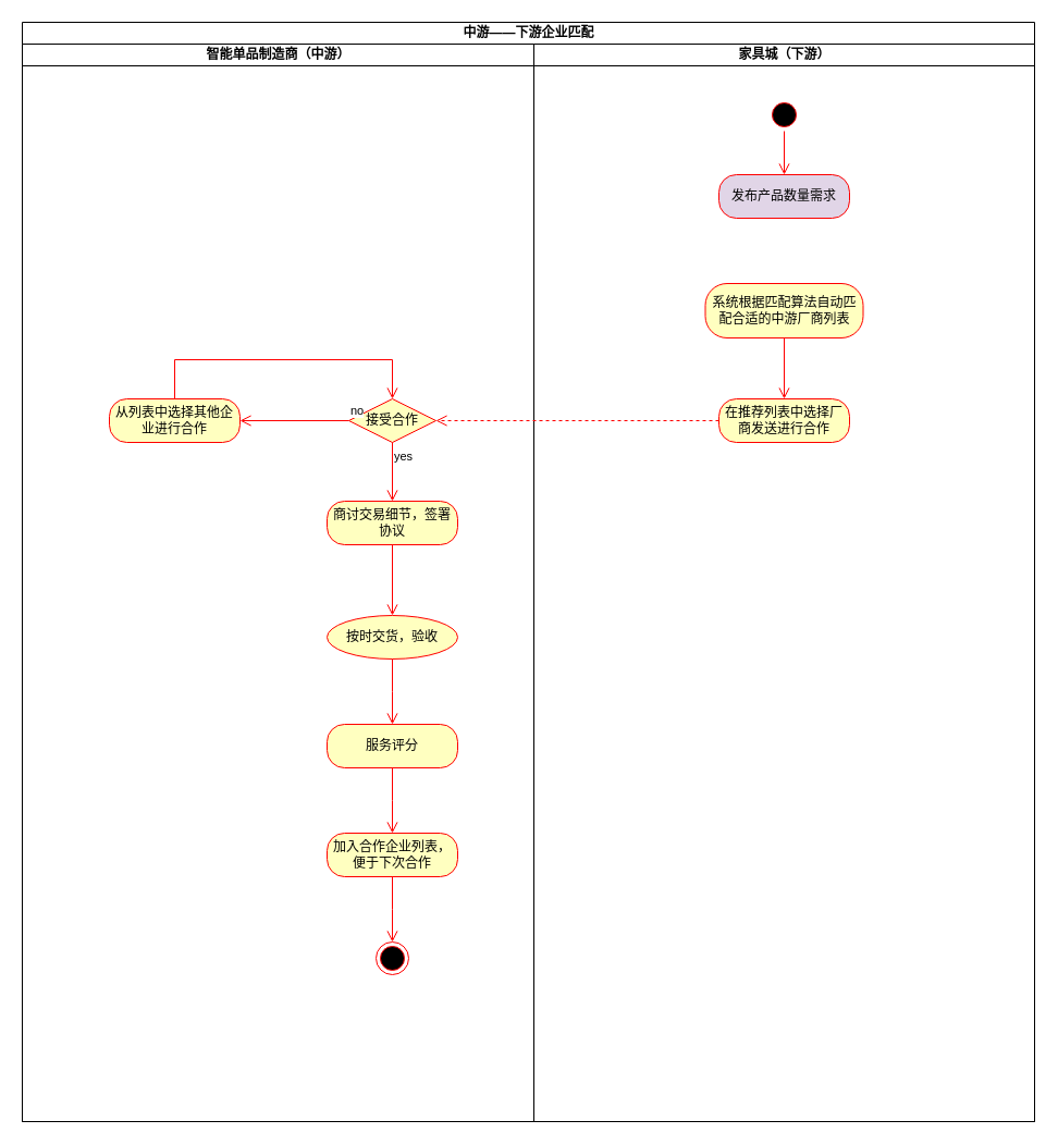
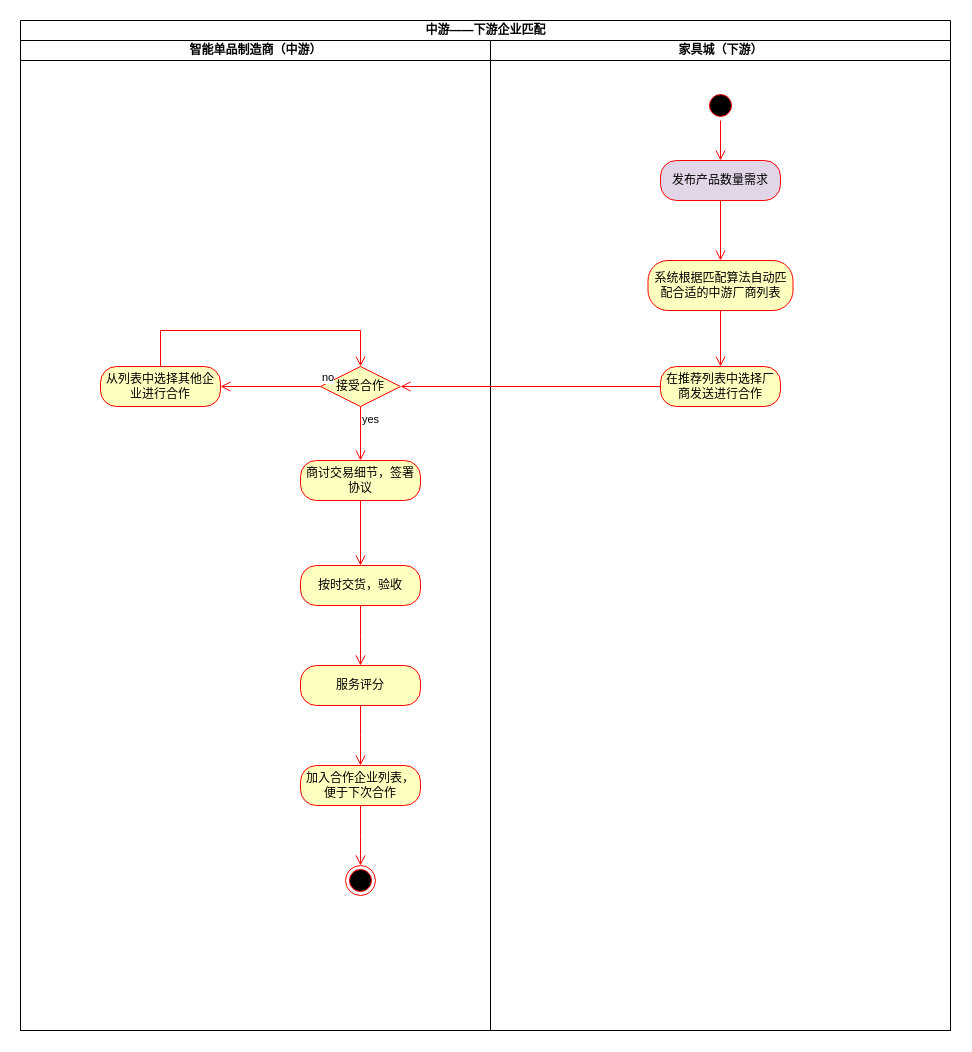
+ <mxCell id="22" value="" style="edgeStyle=orthogonalEdgeStyle;html=1;verticalAlign=bottom;endArrow=open;endSize=8;strokeColor=#ff0000;rounded=0;entryX=0.5;entryY=0;entryDx=0;entryDy=0;" edge="1" source="21" parent="18" target="23"><mxGeometry relative="1" as="geometry"><mxPoint x="230.0" y="210" as="targetPoint" /></mxGeometry></mxCell>
- <mxCell id="26" value="" style="edgeStyle=orthogonalEdgeStyle;html=1;verticalAlign=bottom;endArrow=open;endSize=8;strokeColor=#ff0000;rounded=0;entryX=1;entryY=0.5;entryDx=0;entryDy=0;dashed=1;" edge="1" source="25" parent="2" target="4"><mxGeometry relative="1" as="geometry"><mxPoint x="280.0" y="366" as="targetPoint" /></mxGeometry></mxCell>
+ <mxCell id="26" value="" style="edgeStyle=orthogonalEdgeStyle;html=1;verticalAlign=bottom;endArrow=open;endSize=8;strokeColor=#ff0000;rounded=0;entryX=1;entryY=0.5;entryDx=0;entryDy=0;" edge="1" source="25" parent="2" target="4"><mxGeometry relative="1" as="geometry"><mxPoint x="280.0" y="366" as="targetPoint" /></mxGeometry></mxCell>
- <mxCell id="11" value="按时交货，验收" style="ellipse;whiteSpace=wrap;html=1;arcSize=40;fontColor=#000000;fillColor=#ffffc0;strokeColor=#ff0000;" vertex="1" parent="3"><mxGeometry x="280.0" y="525" width="120" height="40" as="geometry" /></mxCell>
+ <mxCell id="11" value="按时交货，验收" style="rounded=1;whiteSpace=wrap;html=1;arcSize=40;fontColor=#000000;fillColor=#ffffc0;strokeColor=#ff0000;" vertex="1" parent="3"><mxGeometry x="280.0" y="525" width="120" height="40" as="geometry" /></mxCell>
